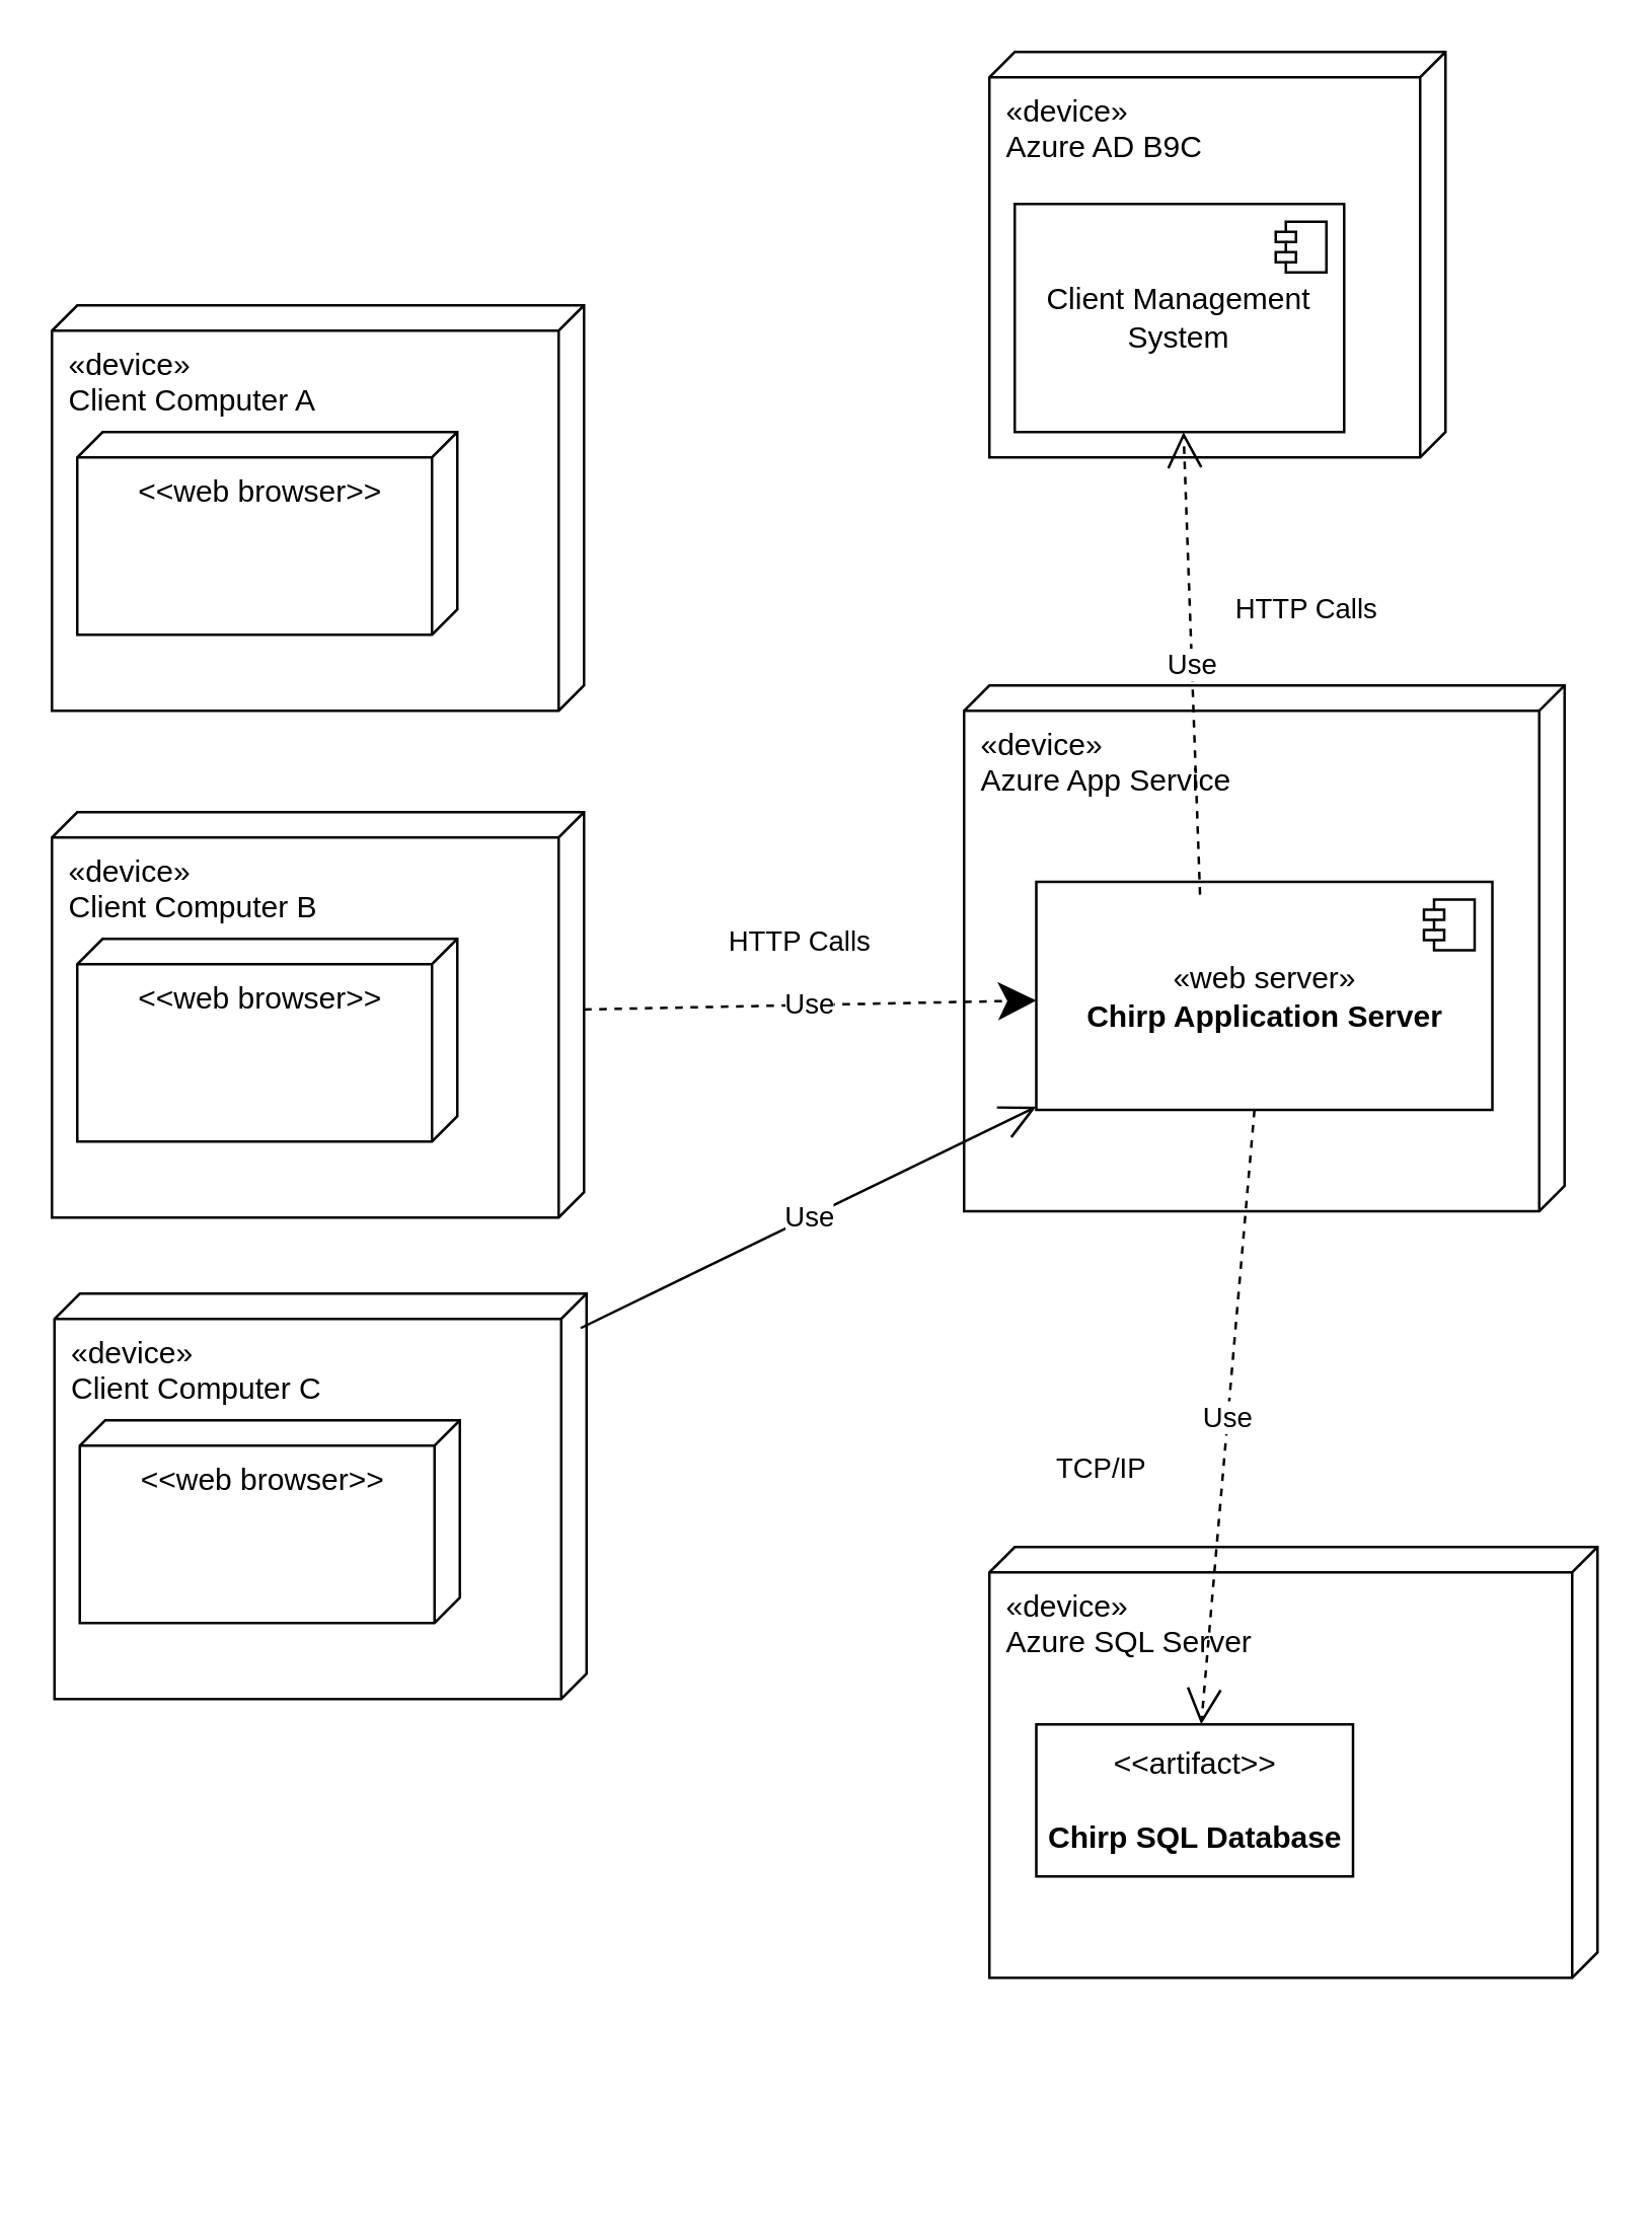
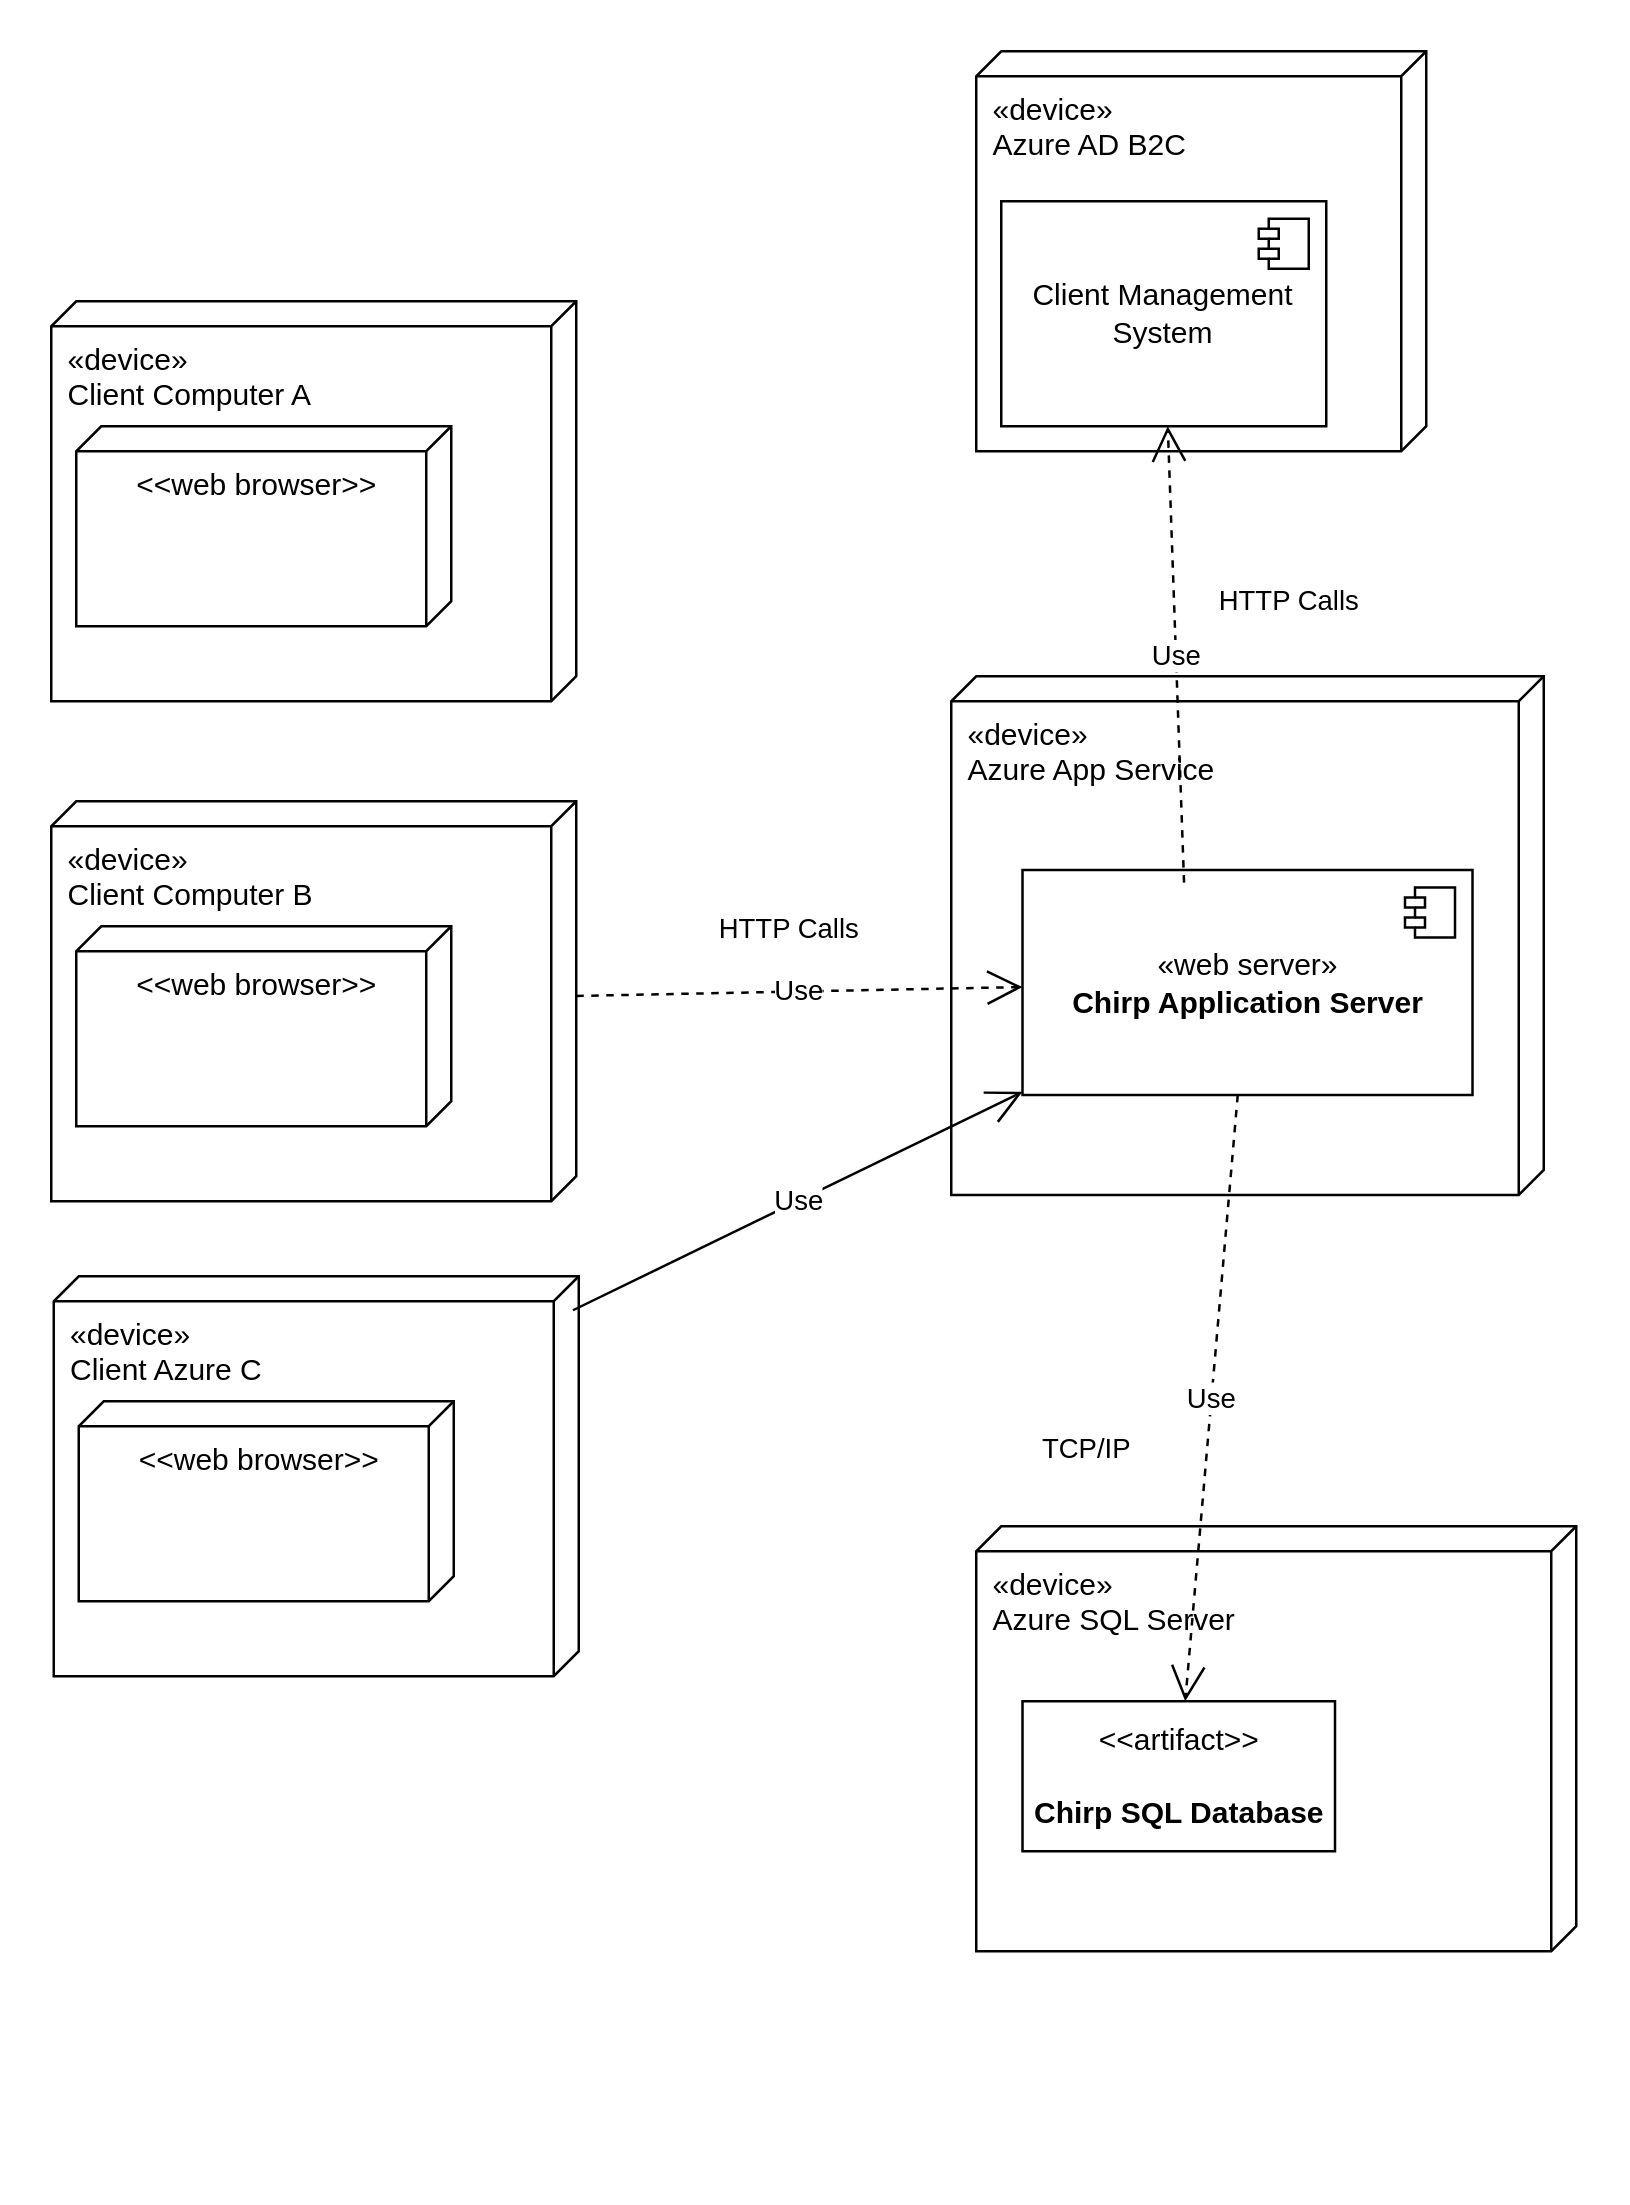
- <mxCell id="9" value="«device»&lt;br&gt;Azure AD B9C" style="verticalAlign=top;align=left;shape=cube;size=10;direction=south;fontStyle=0;html=1;boundedLbl=1;spacingLeft=5;whiteSpace=wrap;" vertex="1" parent="8"><mxGeometry width="180" height="160" as="geometry" /></mxCell>
+ <mxCell id="9" value="«device»&lt;br&gt;Azure AD B2C" style="verticalAlign=top;align=left;shape=cube;size=10;direction=south;fontStyle=0;html=1;boundedLbl=1;spacingLeft=5;whiteSpace=wrap;" vertex="1" parent="8"><mxGeometry width="180" height="160" as="geometry" /></mxCell>
- <mxCell id="20" value="Use" style="endArrow=classic;endSize=12;dashed=1;html=1;rounded=0;" edge="1" parent="1" source="15" target="6"><mxGeometry width="160" relative="1" as="geometry"><mxPoint x="290" y="550" as="sourcePoint" /><mxPoint x="450" y="550" as="targetPoint" /></mxGeometry></mxCell>
+ <mxCell id="20" value="Use" style="endArrow=open;endSize=12;dashed=1;html=1;rounded=0;" edge="1" parent="1" source="15" target="6"><mxGeometry width="160" relative="1" as="geometry"><mxPoint x="290" y="550" as="sourcePoint" /><mxPoint x="450" y="550" as="targetPoint" /></mxGeometry></mxCell>
- <mxCell id="17" value="«device»&lt;br&gt;Client Computer C" style="verticalAlign=top;align=left;shape=cube;size=10;direction=south;fontStyle=0;html=1;boundedLbl=1;spacingLeft=5;whiteSpace=wrap;" vertex="1" parent="1"><mxGeometry x="21" y="510" width="210" height="160" as="geometry" /></mxCell>
+ <mxCell id="17" value="«device»&lt;br&gt;Client Azure C" style="verticalAlign=top;align=left;shape=cube;size=10;direction=south;fontStyle=0;html=1;boundedLbl=1;spacingLeft=5;whiteSpace=wrap;" vertex="1" parent="1"><mxGeometry x="21" y="510" width="210" height="160" as="geometry" /></mxCell>
